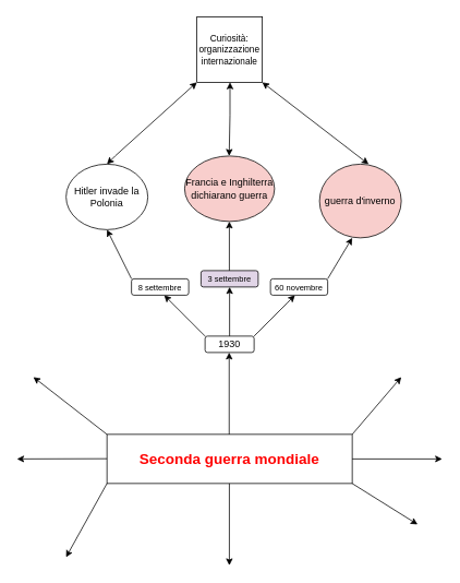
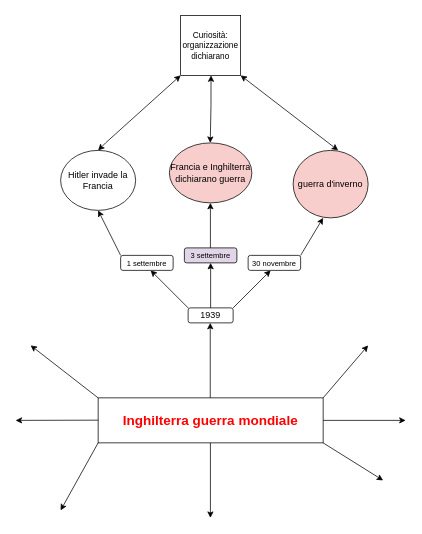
- <mxCell id="25" value="&lt;font style=&quot;font-size: 11px;&quot;&gt;Curiosità:&lt;br&gt;organizzazione&lt;br&gt;internazionale&lt;/font&gt;" style="whiteSpace=wrap;html=1;aspect=fixed;" vertex="1" parent="1"><mxGeometry x="240" y="20" width="80" height="80" as="geometry" /></mxCell>
+ <mxCell id="25" value="&lt;font style=&quot;font-size: 11px;&quot;&gt;Curiosità:&lt;br&gt;organizzazione&lt;br&gt;dichiarano&lt;/font&gt;" style="whiteSpace=wrap;html=1;aspect=fixed;" vertex="1" parent="1"><mxGeometry x="240" y="20" width="80" height="80" as="geometry" /></mxCell>
- <mxCell id="22" value="Hitler invade la Polonia" style="ellipse;whiteSpace=wrap;html=1;" vertex="1" parent="1"><mxGeometry x="80" y="200" width="100" height="80" as="geometry" /></mxCell>
+ <mxCell id="22" value="Hitler invade la Francia" style="ellipse;whiteSpace=wrap;html=1;" vertex="1" parent="1"><mxGeometry x="80" y="200" width="100" height="80" as="geometry" /></mxCell>
- <mxCell id="15" value="&lt;font style=&quot;font-size: 10px;&quot;&gt;8 settembre&lt;/font&gt;" style="rounded=1;whiteSpace=wrap;html=1;" vertex="1" parent="1"><mxGeometry x="160" y="340" width="70" height="20" as="geometry" /></mxCell>
+ <mxCell id="15" value="&lt;font style=&quot;font-size: 10px;&quot;&gt;1 settembre&lt;/font&gt;" style="rounded=1;whiteSpace=wrap;html=1;" vertex="1" parent="1"><mxGeometry x="160" y="340" width="70" height="20" as="geometry" /></mxCell>
- <mxCell id="16" value="&lt;font style=&quot;font-size: 10px;&quot;&gt;60 novembre&lt;/font&gt;" style="rounded=1;whiteSpace=wrap;html=1;" vertex="1" parent="1"><mxGeometry x="330" y="340" width="70" height="20" as="geometry" /></mxCell>
+ <mxCell id="16" value="&lt;font style=&quot;font-size: 10px;&quot;&gt;30 novembre&lt;/font&gt;" style="rounded=1;whiteSpace=wrap;html=1;" vertex="1" parent="1"><mxGeometry x="330" y="340" width="70" height="20" as="geometry" /></mxCell>
- <mxCell id="11" value="1930" style="rounded=1;whiteSpace=wrap;html=1;" vertex="1" parent="1"><mxGeometry x="250" y="410" width="60" height="20" as="geometry" /></mxCell>
+ <mxCell id="11" value="1939" style="rounded=1;whiteSpace=wrap;html=1;" vertex="1" parent="1"><mxGeometry x="250" y="410" width="60" height="20" as="geometry" /></mxCell>
- <mxCell id="2" value="&lt;font color=&quot;#ff0000&quot; style=&quot;font-size: 18px;&quot;&gt;&lt;b&gt;Seconda guerra mondiale&lt;/b&gt;&lt;/font&gt;" style="rounded=0;whiteSpace=wrap;html=1;" vertex="1" parent="1"><mxGeometry x="130" y="530" width="300" height="60" as="geometry" /></mxCell>
+ <mxCell id="2" value="&lt;font color=&quot;#ff0000&quot; style=&quot;font-size: 18px;&quot;&gt;&lt;b&gt;Inghilterra guerra mondiale&lt;/b&gt;&lt;/font&gt;" style="rounded=0;whiteSpace=wrap;html=1;" vertex="1" parent="1"><mxGeometry x="130" y="530" width="300" height="60" as="geometry" /></mxCell>
